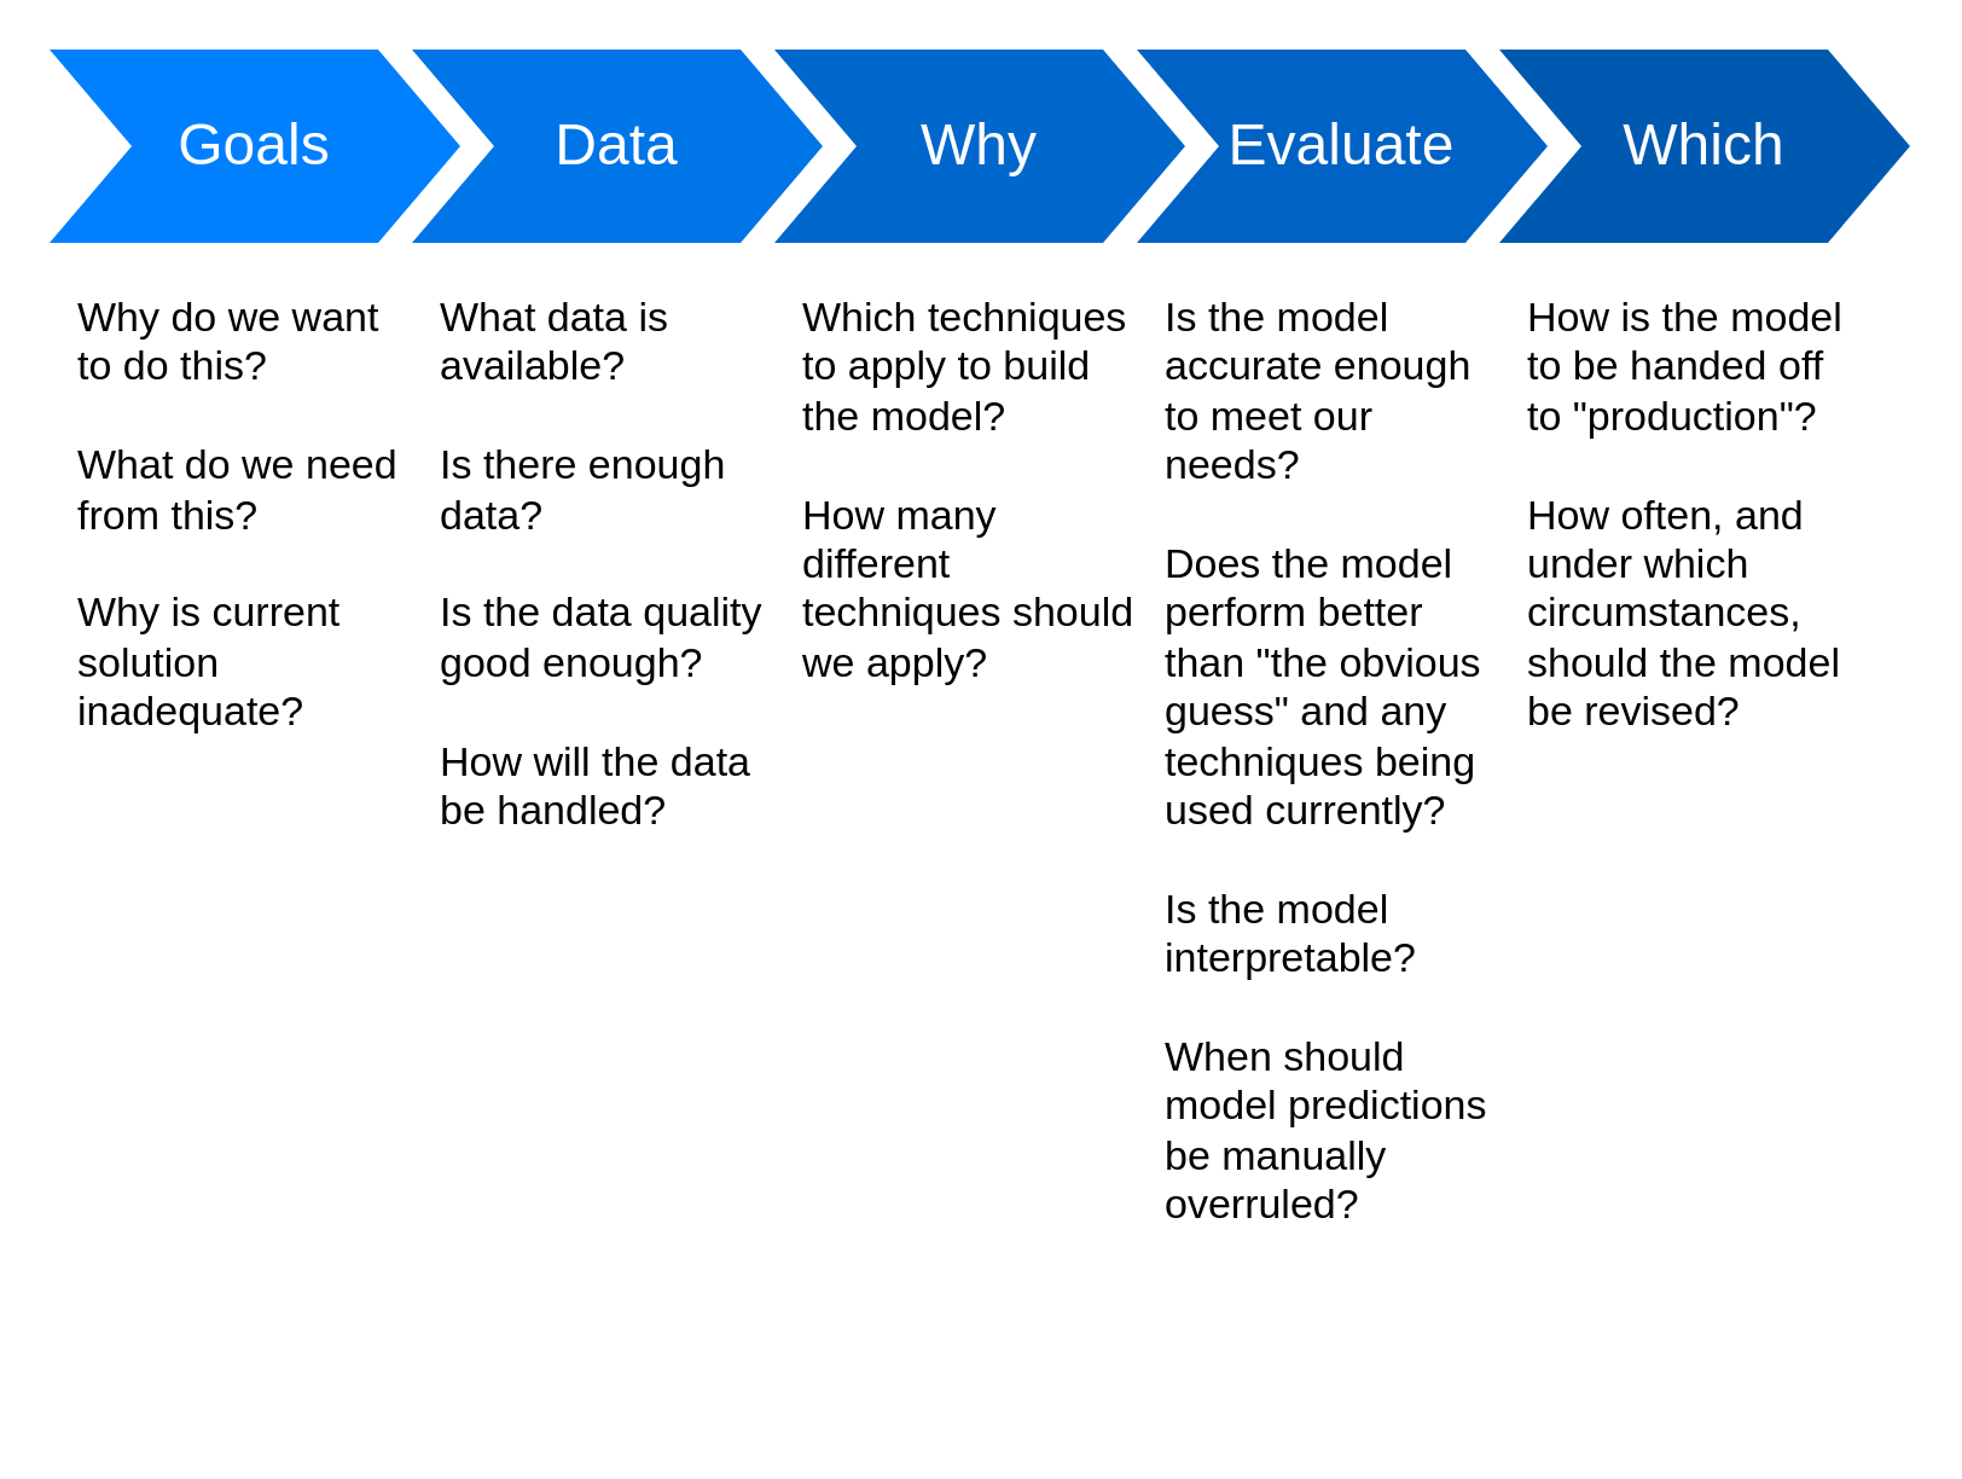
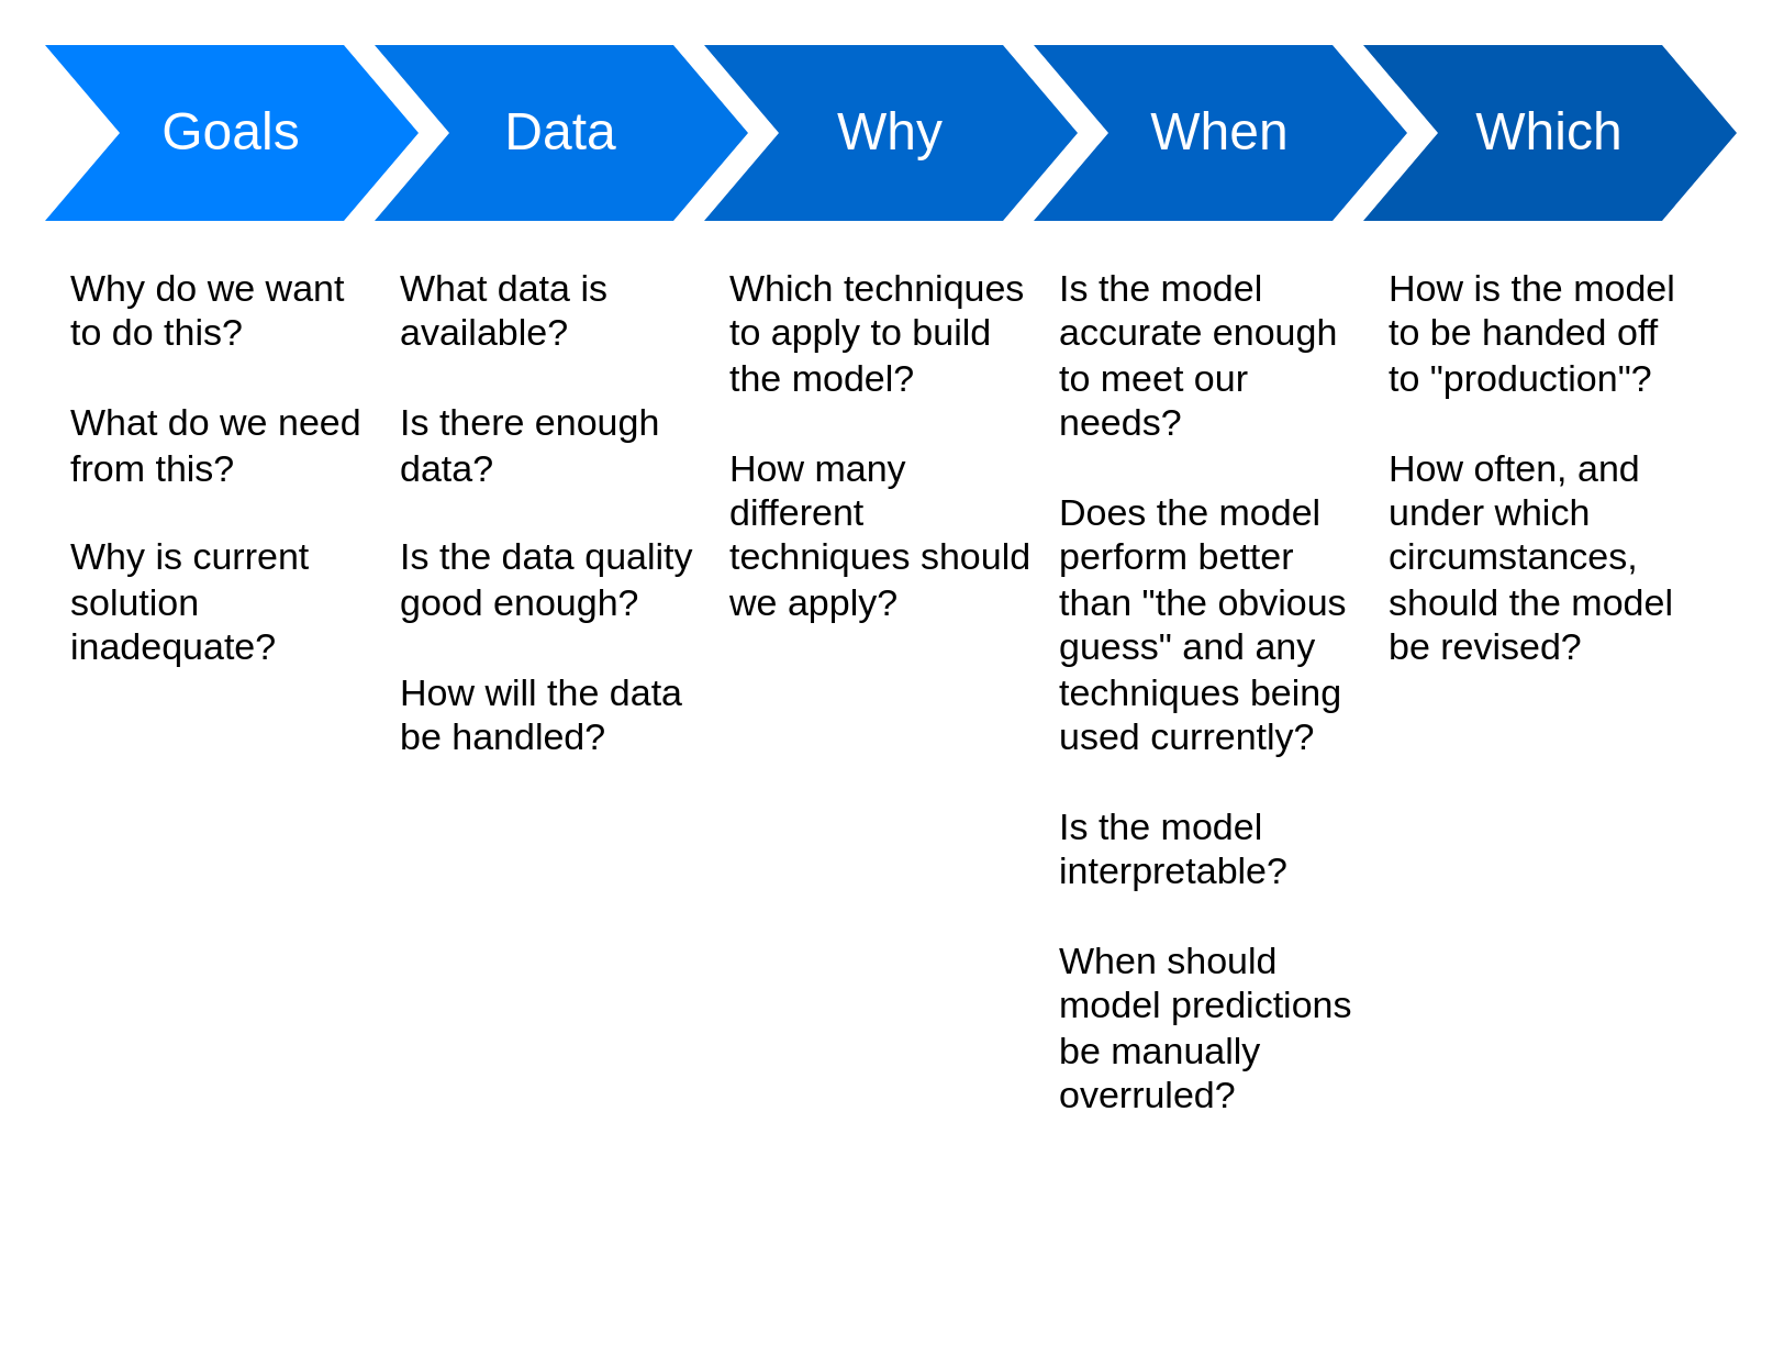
- <mxCell id="5" value="Evaluate" style="shape=step;whiteSpace=wrap;html=1;fontSize=24;fillColor=#0062C4;fontColor=#FFFFFF;strokeColor=none;rounded=0;shadow=0;autosize=1;" parent="1" vertex="1"><mxGeometry x="470" y="20" width="170" height="80" as="geometry" /></mxCell>
+ <mxCell id="5" value="When" style="shape=step;whiteSpace=wrap;html=1;fontSize=24;fillColor=#0062C4;fontColor=#FFFFFF;strokeColor=none;rounded=0;shadow=0;autosize=1;" parent="1" vertex="1"><mxGeometry x="470" y="20" width="170" height="80" as="geometry" /></mxCell>
